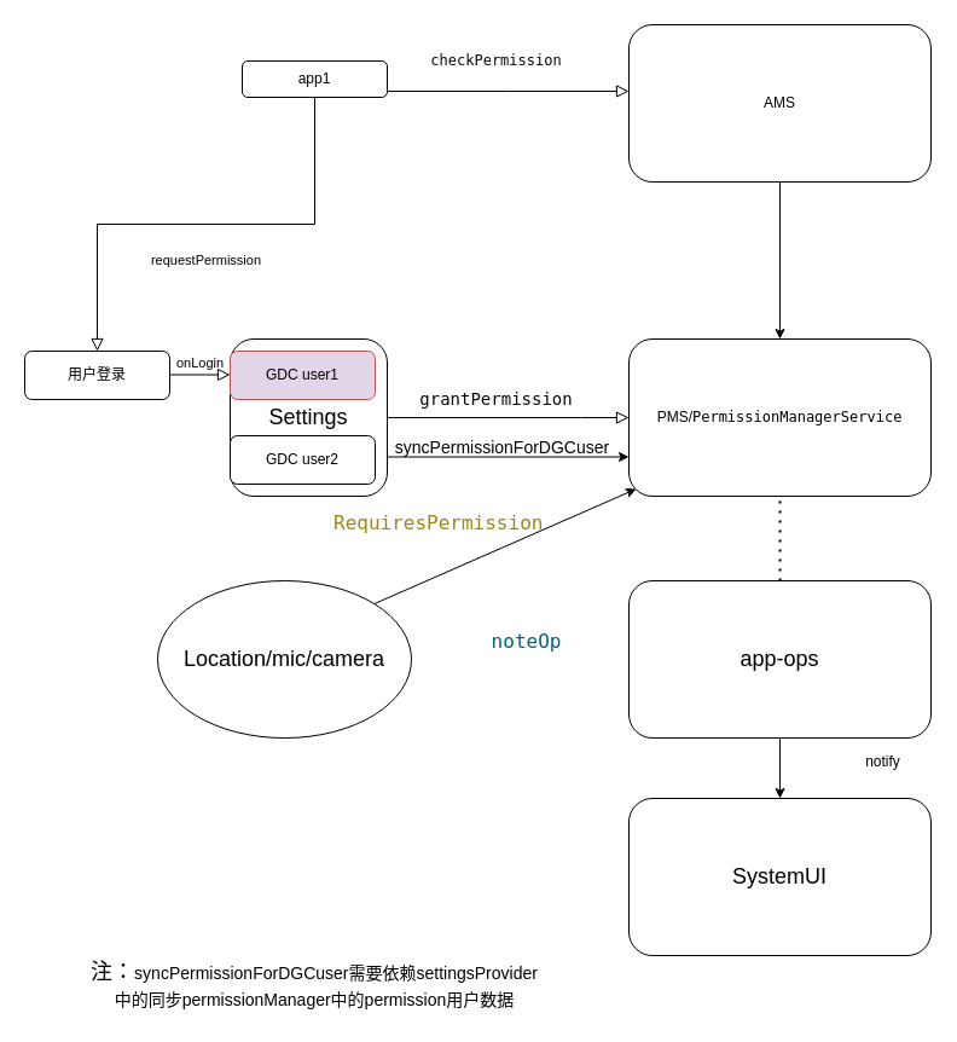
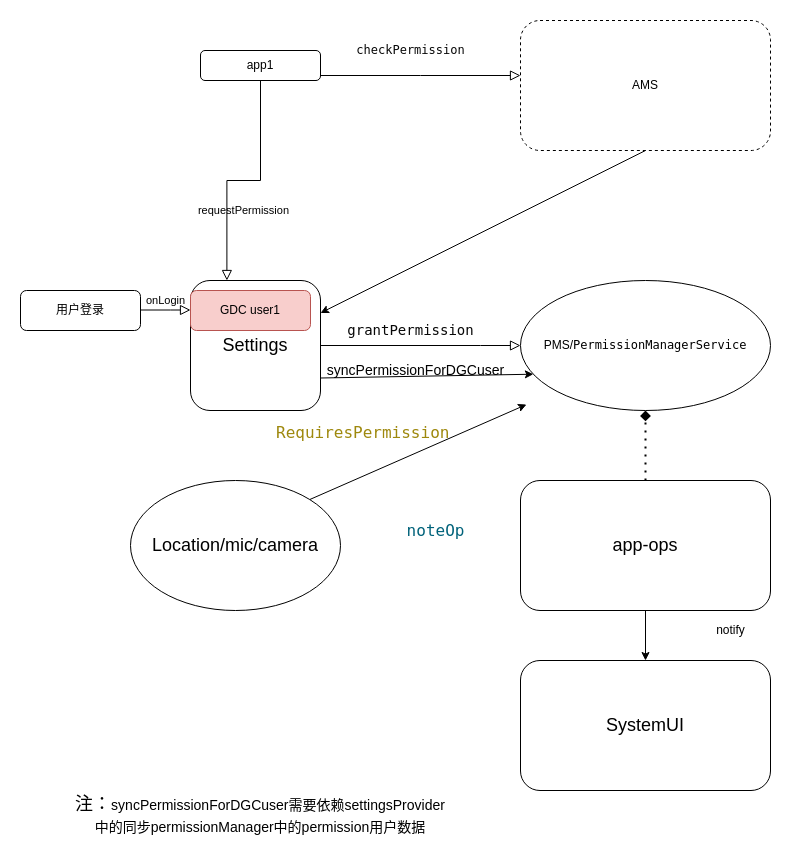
- <mxCell id="11" value="AMS" style="rounded=1;whiteSpace=wrap;html=1;fontSize=12;glass=0;strokeWidth=1;shadow=0;" vertex="1" parent="1"><mxGeometry x="520" y="20" width="250" height="130" as="geometry" /></mxCell>
+ <mxCell id="11" value="AMS" style="rounded=1;whiteSpace=wrap;html=1;fontSize=12;glass=0;strokeWidth=1;shadow=0;dashed=1;" vertex="1" parent="1"><mxGeometry x="520" y="20" width="250" height="130" as="geometry" /></mxCell>
- <mxCell id="3" value="requestPermission" style="edgeStyle=orthogonalEdgeStyle;rounded=0;html=1;jettySize=auto;orthogonalLoop=1;fontSize=11;endArrow=block;endFill=0;endSize=8;strokeWidth=1;shadow=0;labelBackgroundColor=none;exitX=0.5;exitY=1;exitDx=0;exitDy=0;" parent="1" source="4" target="5" edge="1"><mxGeometry y="30" relative="1" as="geometry"><mxPoint as="offset" /><mxPoint x="110" y="80" as="targetPoint" /></mxGeometry></mxCell>
+ <mxCell id="3" value="requestPermission" style="edgeStyle=orthogonalEdgeStyle;rounded=0;html=1;jettySize=auto;orthogonalLoop=1;fontSize=11;endArrow=block;endFill=0;endSize=8;strokeWidth=1;shadow=0;labelBackgroundColor=none;exitX=0.5;exitY=1;exitDx=0;exitDy=0;entryX=0.28;entryY=0;entryDx=0;entryDy=0;entryPerimeter=0;" parent="1" source="4" target="6" edge="1"><mxGeometry y="30" relative="1" as="geometry"><mxPoint as="offset" /><mxPoint x="110" y="80" as="targetPoint" /></mxGeometry></mxCell>
- <mxCell id="19" value="" style="endArrow=classic;html=1;rounded=0;fontSize=14;exitX=0.5;exitY=1;exitDx=0;exitDy=0;entryX=0.5;entryY=0;entryDx=0;entryDy=0;" edge="1" parent="1" source="11" target="2"><mxGeometry width="50" height="50" relative="1" as="geometry"><mxPoint x="380" y="370" as="sourcePoint" /><mxPoint x="430" y="320" as="targetPoint" /></mxGeometry></mxCell>
+ <mxCell id="19" value="" style="endArrow=classic;html=1;rounded=0;fontSize=14;exitX=0.5;exitY=1;exitDx=0;exitDy=0;" edge="1" parent="1" source="11" target="6"><mxGeometry width="50" height="50" relative="1" as="geometry"><mxPoint x="380" y="370" as="sourcePoint" /><mxPoint x="430" y="320" as="targetPoint" /></mxGeometry></mxCell>
- <mxCell id="9" value="GDC user1" style="rounded=1;whiteSpace=wrap;html=1;fontSize=12;glass=0;strokeWidth=1;shadow=0;fillColor=#e1d5e7;strokeColor=#b85450;" vertex="1" parent="1"><mxGeometry x="190" y="290" width="120" height="40" as="geometry" /></mxCell>
+ <mxCell id="9" value="GDC user1" style="rounded=1;whiteSpace=wrap;html=1;fontSize=12;glass=0;strokeWidth=1;shadow=0;fillColor=#f8cecc;strokeColor=#b85450;" vertex="1" parent="1"><mxGeometry x="190" y="290" width="120" height="40" as="geometry" /></mxCell>
- <mxCell id="2" value="&lt;font style=&quot;font-size: 12px&quot;&gt;PMS/&lt;span style=&quot;background-color: rgb(255 , 255 , 255) ; font-family: &amp;#34;jetbrains mono&amp;#34; , monospace&quot;&gt;PermissionManagerService&lt;/span&gt;&lt;/font&gt;" style="rounded=1;whiteSpace=wrap;html=1;fontSize=12;glass=0;strokeWidth=1;shadow=0;" parent="1" vertex="1"><mxGeometry x="520" y="280" width="250" height="130" as="geometry" /></mxCell>
+ <mxCell id="2" value="&lt;font style=&quot;font-size: 12px&quot;&gt;PMS/&lt;span style=&quot;background-color: rgb(255 , 255 , 255) ; font-family: &amp;#34;jetbrains mono&amp;#34; , monospace&quot;&gt;PermissionManagerService&lt;/span&gt;&lt;/font&gt;" style="ellipse;whiteSpace=wrap;html=1;fontSize=12;glass=0;strokeWidth=1;shadow=0;" parent="1" vertex="1"><mxGeometry x="520" y="280" width="250" height="130" as="geometry" /></mxCell>
- <mxCell id="10" value="GDC user2" style="rounded=1;whiteSpace=wrap;html=1;fontSize=12;glass=0;strokeWidth=1;shadow=0;" vertex="1" parent="1"><mxGeometry x="190" y="360" width="120" height="40" as="geometry" /></mxCell>
- <mxCell id="20" value="" style="endArrow=none;dashed=1;html=1;dashPattern=1 3;strokeWidth=2;rounded=0;fontSize=14;entryX=0.5;entryY=1;entryDx=0;entryDy=0;exitX=0.5;exitY=0;exitDx=0;exitDy=0;" edge="1" parent="1" source="8" target="2"><mxGeometry width="50" height="50" relative="1" as="geometry"><mxPoint x="380" y="470" as="sourcePoint" /><mxPoint x="430" y="420" as="targetPoint" /></mxGeometry></mxCell>
+ <mxCell id="20" value="" style="endArrow=diamond;dashed=1;html=1;dashPattern=1 3;strokeWidth=2;rounded=0;fontSize=14;entryX=0.5;entryY=1;entryDx=0;entryDy=0;exitX=0.5;exitY=0;exitDx=0;exitDy=0;" edge="1" parent="1" source="8" target="2"><mxGeometry width="50" height="50" relative="1" as="geometry"><mxPoint x="380" y="470" as="sourcePoint" /><mxPoint x="430" y="420" as="targetPoint" /></mxGeometry></mxCell>
